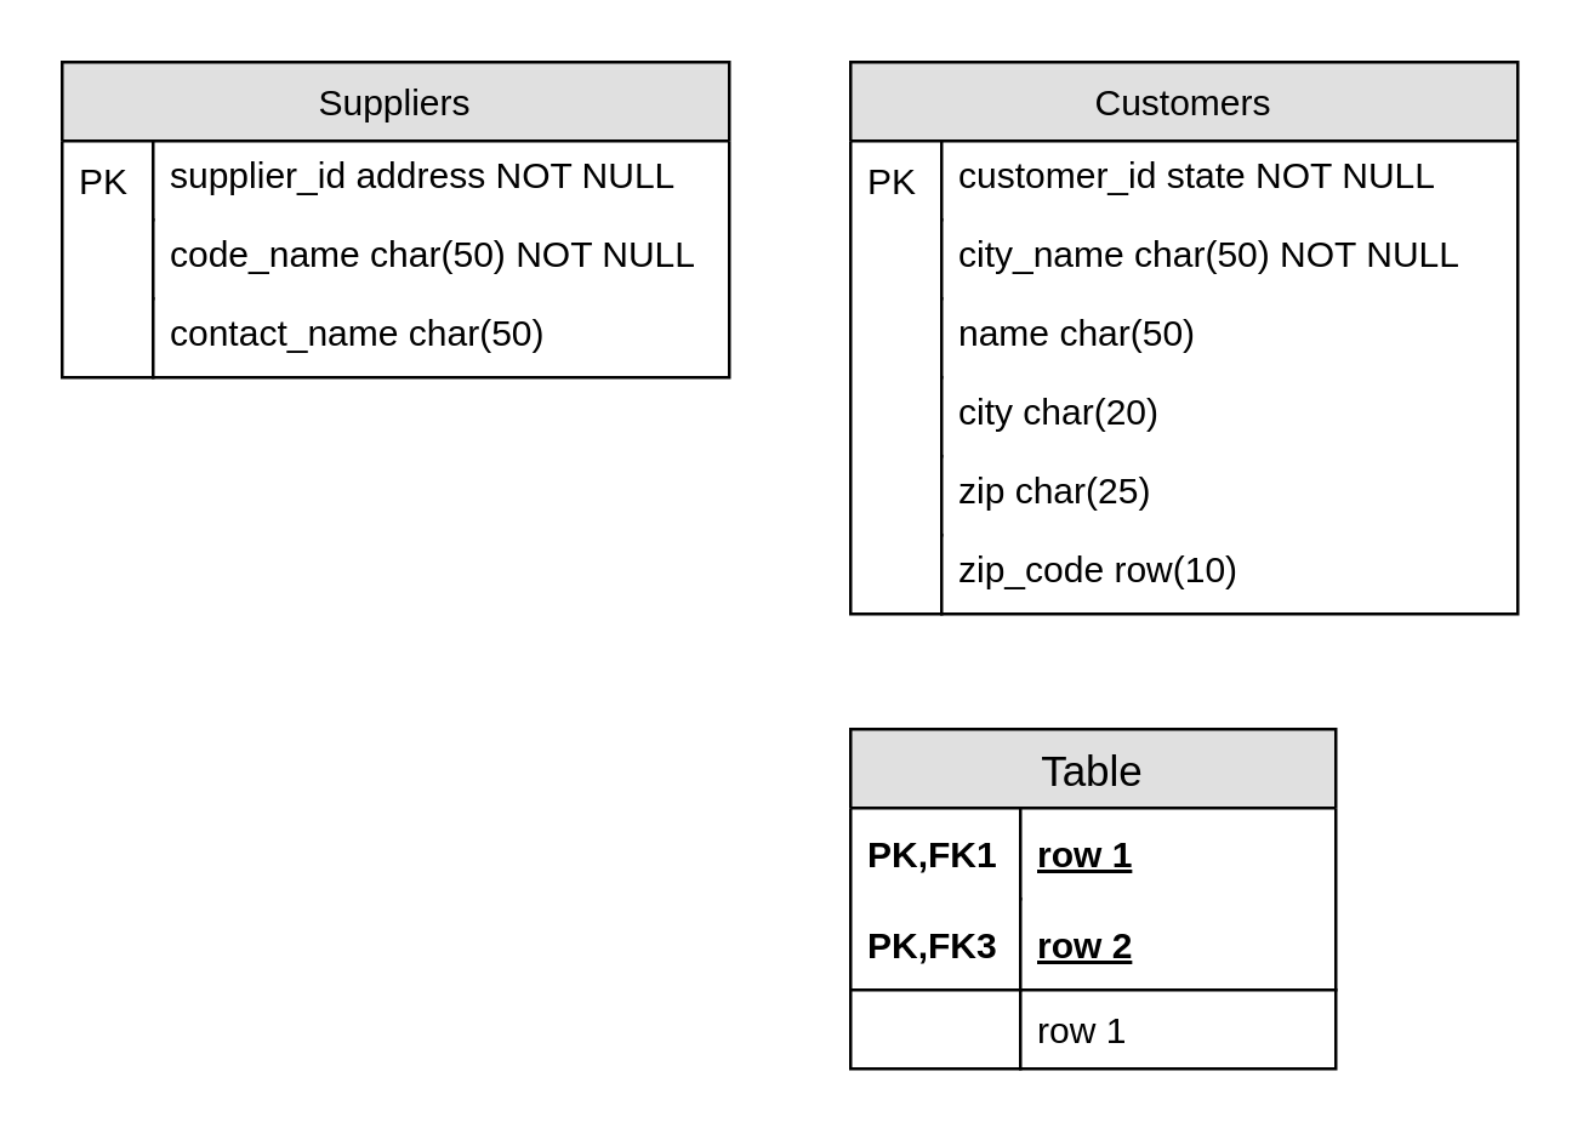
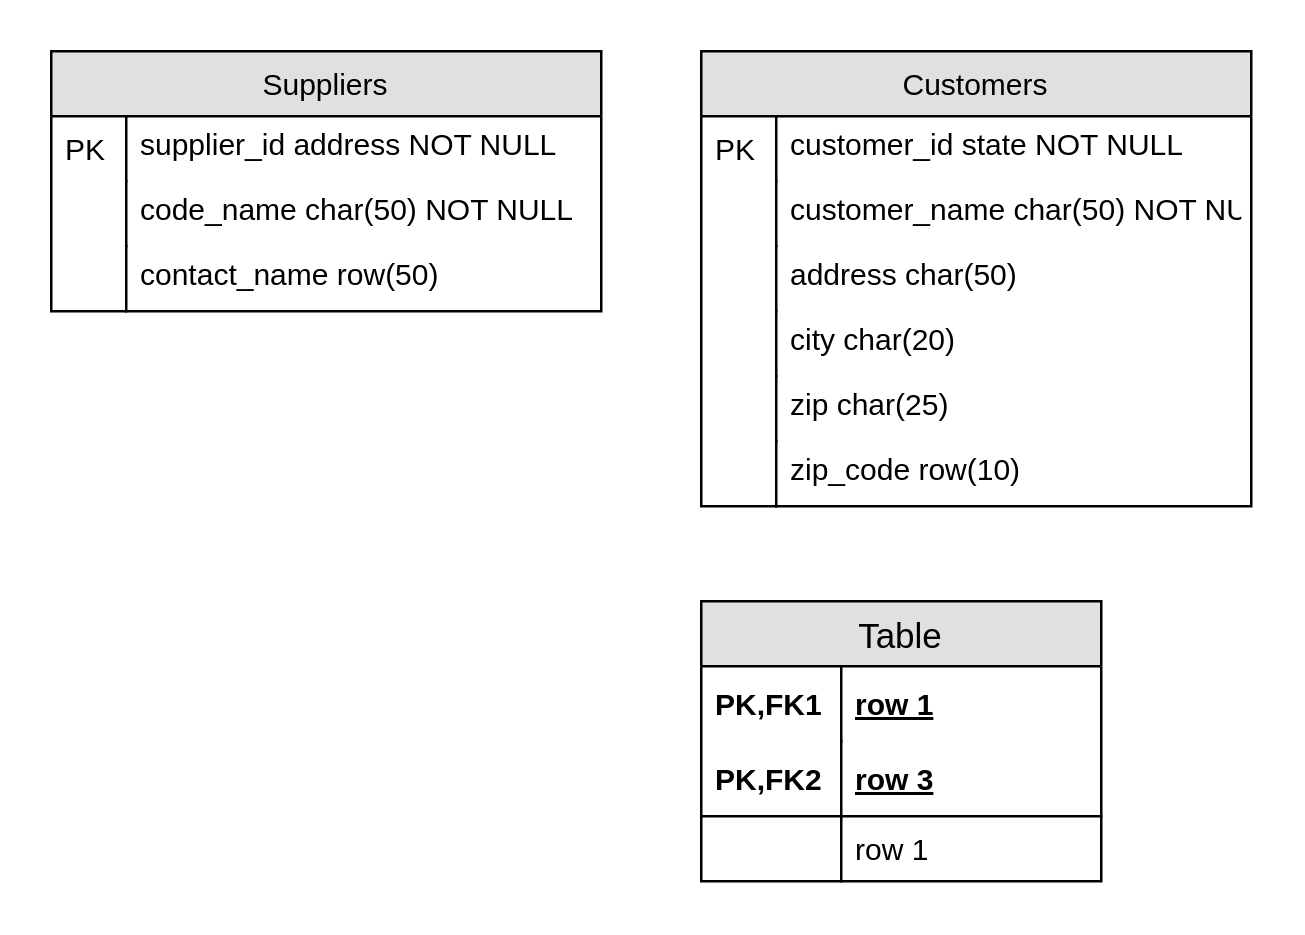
- <mxCell id="12" value="city_name char(50) NOT NULL" style="shape=partialRectangle;top=0;left=0;right=0;bottom=0;align=left;verticalAlign=top;spacingTop=-2;fillColor=none;spacingLeft=34;spacingRight=4;overflow=hidden;rotatable=0;points=[[0,0.5],[1,0.5]];portConstraint=eastwest;dropTarget=0;" parent="9" vertex="1"><mxGeometry y="52" width="220" height="26" as="geometry" /></mxCell>
+ <mxCell id="12" value="customer_name char(50) NOT NULL" style="shape=partialRectangle;top=0;left=0;right=0;bottom=0;align=left;verticalAlign=top;spacingTop=-2;fillColor=none;spacingLeft=34;spacingRight=4;overflow=hidden;rotatable=0;points=[[0,0.5],[1,0.5]];portConstraint=eastwest;dropTarget=0;" parent="9" vertex="1"><mxGeometry y="52" width="220" height="26" as="geometry" /></mxCell>
- <mxCell id="7" value="contact_name char(50)" style="shape=partialRectangle;top=0;left=0;right=0;bottom=0;align=left;verticalAlign=top;spacingTop=-2;fillColor=none;spacingLeft=34;spacingRight=4;overflow=hidden;rotatable=0;points=[[0,0.5],[1,0.5]];portConstraint=eastwest;dropTarget=0;" parent="2" vertex="1"><mxGeometry y="78" width="220" height="26" as="geometry" /></mxCell>
+ <mxCell id="7" value="contact_name row(50)" style="shape=partialRectangle;top=0;left=0;right=0;bottom=0;align=left;verticalAlign=top;spacingTop=-2;fillColor=none;spacingLeft=34;spacingRight=4;overflow=hidden;rotatable=0;points=[[0,0.5],[1,0.5]];portConstraint=eastwest;dropTarget=0;" parent="2" vertex="1"><mxGeometry y="78" width="220" height="26" as="geometry" /></mxCell>
- <mxCell id="14" value="name char(50)" style="shape=partialRectangle;top=0;left=0;right=0;bottom=0;align=left;verticalAlign=top;spacingTop=-2;fillColor=none;spacingLeft=34;spacingRight=4;overflow=hidden;rotatable=0;points=[[0,0.5],[1,0.5]];portConstraint=eastwest;dropTarget=0;" parent="9" vertex="1"><mxGeometry y="78" width="220" height="26" as="geometry" /></mxCell>
+ <mxCell id="14" value="address char(50)" style="shape=partialRectangle;top=0;left=0;right=0;bottom=0;align=left;verticalAlign=top;spacingTop=-2;fillColor=none;spacingLeft=34;spacingRight=4;overflow=hidden;rotatable=0;points=[[0,0.5],[1,0.5]];portConstraint=eastwest;dropTarget=0;" parent="9" vertex="1"><mxGeometry y="78" width="220" height="26" as="geometry" /></mxCell>
- <mxCell id="26" value="PK,FK3" style="shape=partialRectangle;fontStyle=1;top=0;left=0;bottom=0;fillColor=none;align=left;verticalAlign=middle;spacingLeft=4;spacingRight=4;overflow=hidden;rotatable=0;points=[];portConstraint=eastwest;part=1;fontSize=12;" vertex="1" connectable="0" parent="25"><mxGeometry width="56" height="30" as="geometry" /></mxCell>
+ <mxCell id="26" value="PK,FK2" style="shape=partialRectangle;fontStyle=1;top=0;left=0;bottom=0;fillColor=none;align=left;verticalAlign=middle;spacingLeft=4;spacingRight=4;overflow=hidden;rotatable=0;points=[];portConstraint=eastwest;part=1;fontSize=12;" vertex="1" connectable="0" parent="25"><mxGeometry width="56" height="30" as="geometry" /></mxCell>
- <mxCell id="25" value="row 2" style="shape=partialRectangle;top=0;left=0;right=0;bottom=1;align=left;verticalAlign=middle;fillColor=none;spacingLeft=60;spacingRight=4;overflow=hidden;rotatable=0;points=[[0,0.5],[1,0.5]];portConstraint=eastwest;dropTarget=0;fontStyle=5;fontSize=12;" vertex="1" parent="22"><mxGeometry y="56" width="160" height="30" as="geometry" /></mxCell>
+ <mxCell id="25" value="row 3" style="shape=partialRectangle;top=0;left=0;right=0;bottom=1;align=left;verticalAlign=middle;fillColor=none;spacingLeft=60;spacingRight=4;overflow=hidden;rotatable=0;points=[[0,0.5],[1,0.5]];portConstraint=eastwest;dropTarget=0;fontStyle=5;fontSize=12;" vertex="1" parent="22"><mxGeometry y="56" width="160" height="30" as="geometry" /></mxCell>
